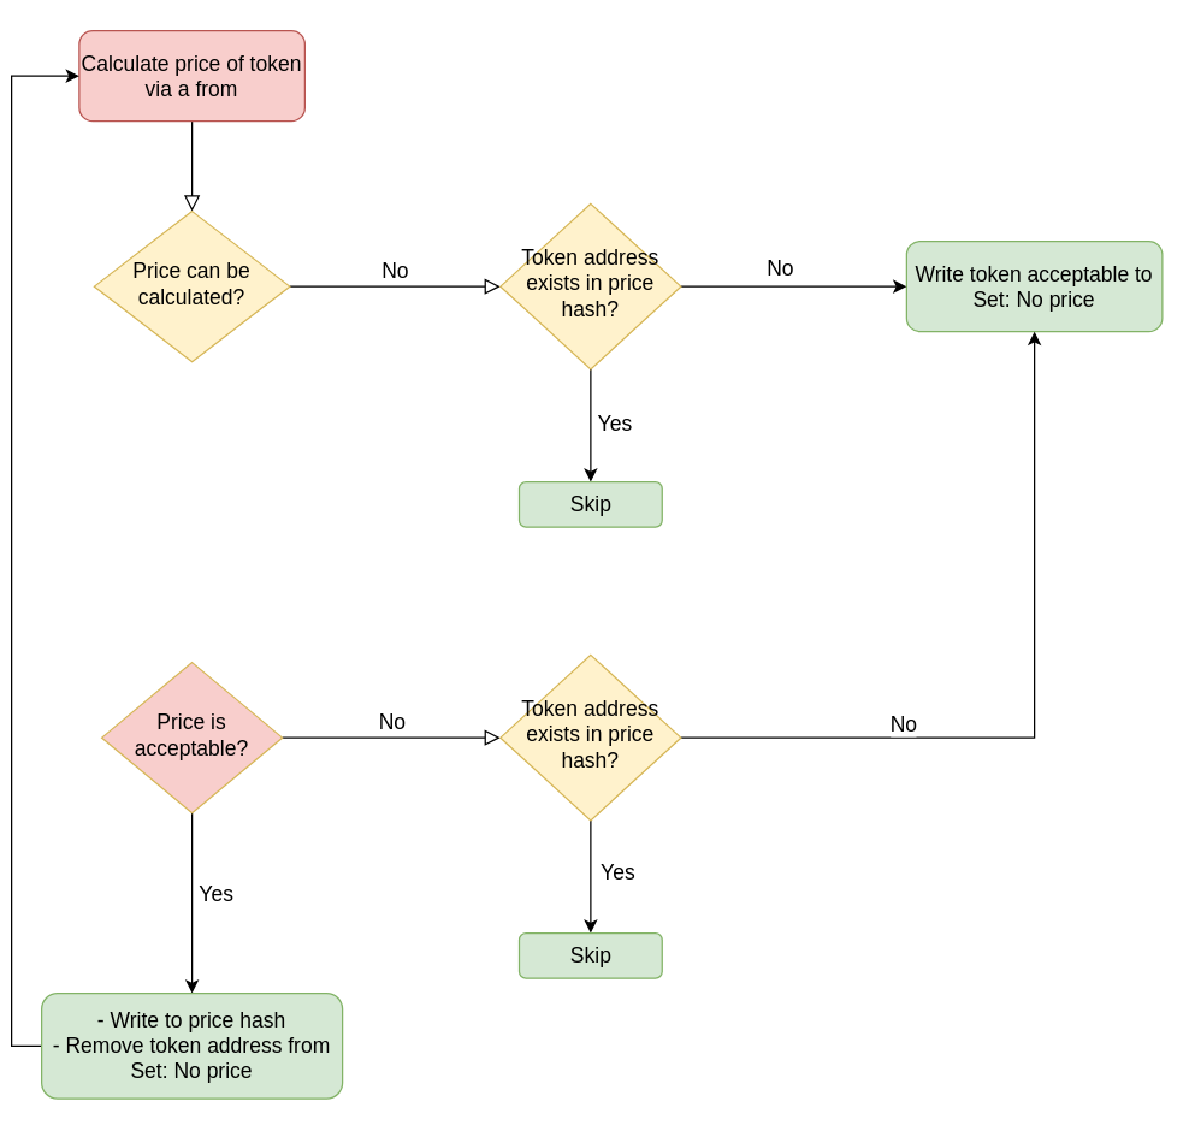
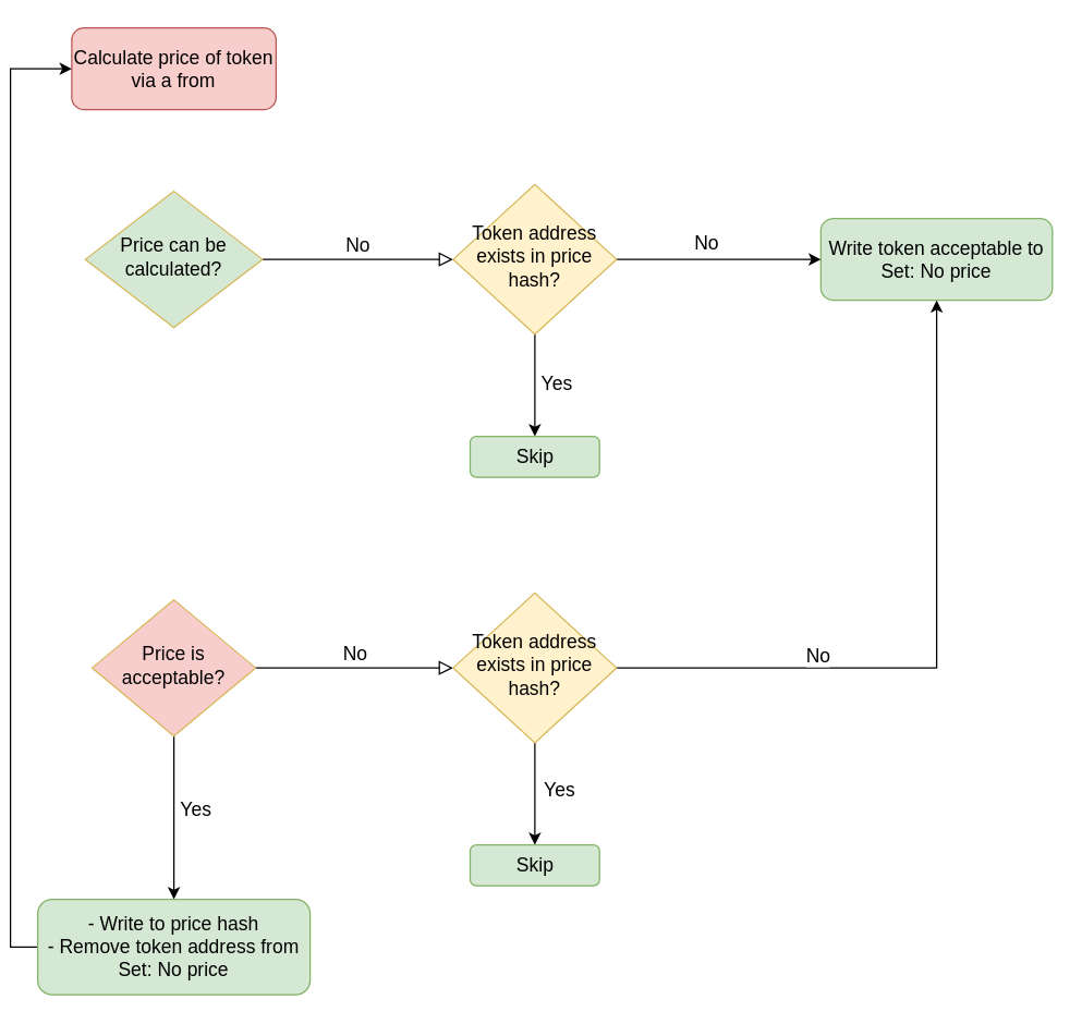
- <mxCell id="2" value="" style="rounded=0;html=1;jettySize=auto;orthogonalLoop=1;fontSize=14;endArrow=block;endFill=0;endSize=8;strokeWidth=1;shadow=0;labelBackgroundColor=none;edgeStyle=orthogonalEdgeStyle;" parent="1" source="3" target="5" edge="1"><mxGeometry relative="1" as="geometry" /></mxCell>
- <mxCell id="5" value="Price can be calculated?" style="rhombus;whiteSpace=wrap;html=1;shadow=0;fontFamily=Helvetica;fontSize=14;align=center;strokeWidth=1;spacing=6;spacingTop=-4;fillColor=#fff2cc;strokeColor=#d6b656;" parent="1" vertex="1"><mxGeometry x="55" y="140" width="130" height="100" as="geometry" /></mxCell>
+ <mxCell id="5" value="Price can be calculated?" style="rhombus;whiteSpace=wrap;html=1;shadow=0;fontFamily=Helvetica;fontSize=14;align=center;strokeWidth=1;spacing=6;spacingTop=-4;fillColor=#d5e8d4;strokeColor=#d6b656;" parent="1" vertex="1"><mxGeometry x="55" y="140" width="130" height="100" as="geometry" /></mxCell>
